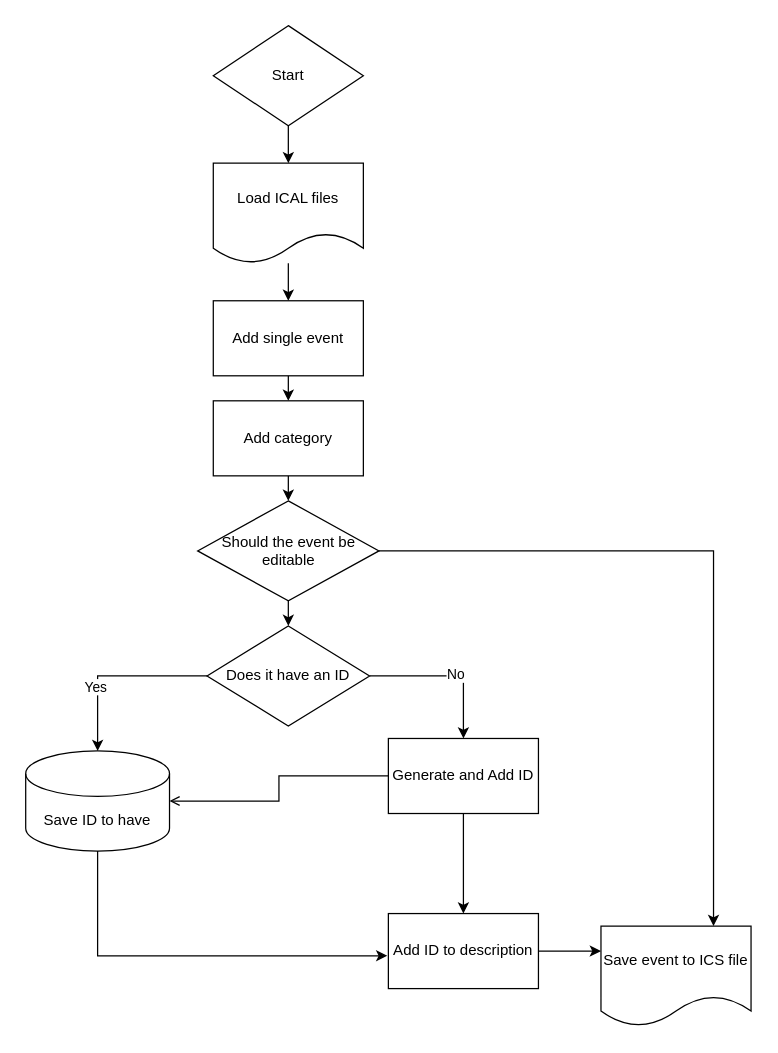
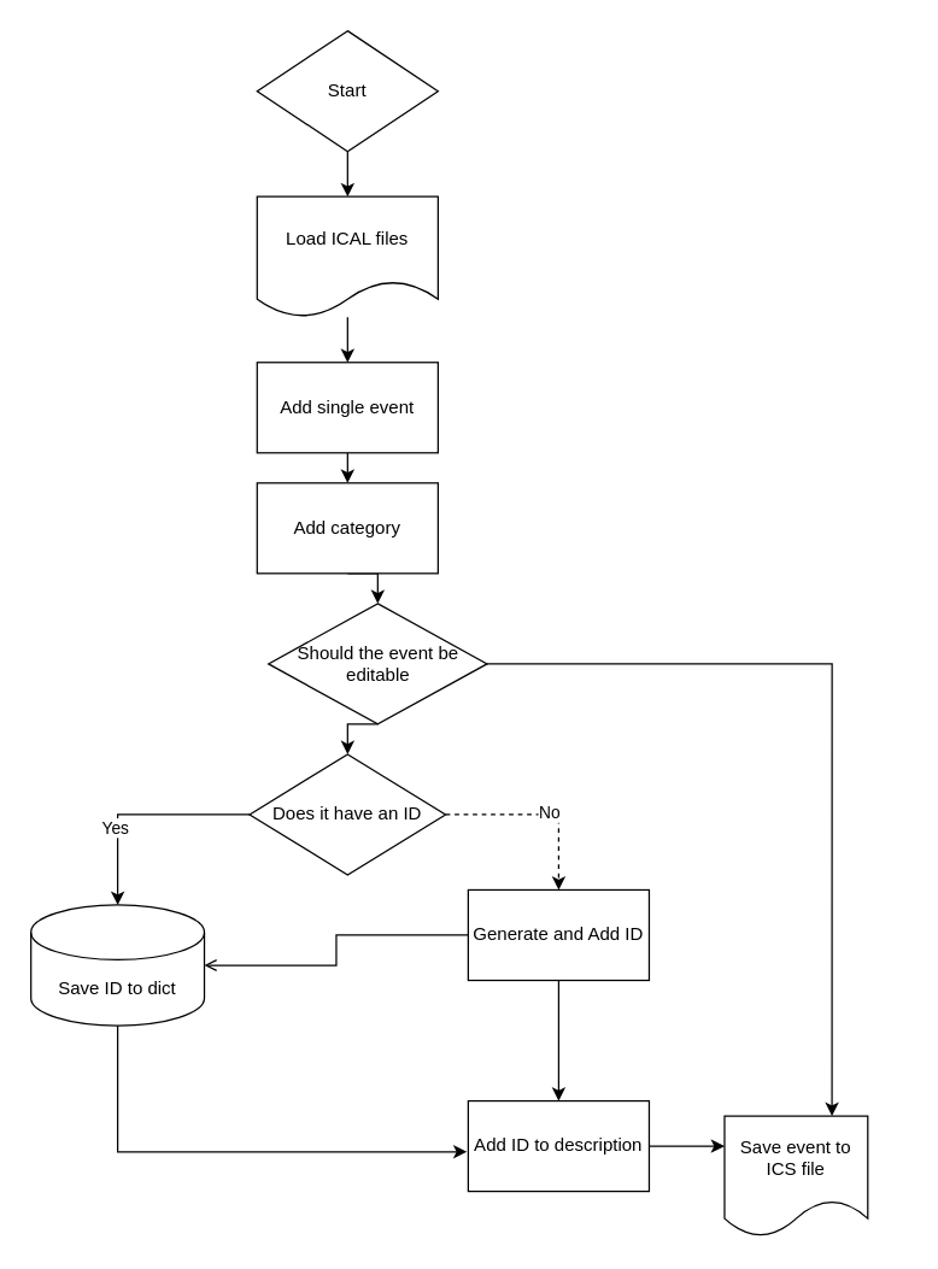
- <mxCell id="19" value="Should the event be editable" style="rhombus;whiteSpace=wrap;html=1;" parent="1" vertex="1"><mxGeometry x="157.5" y="400" width="145" height="80" as="geometry" /></mxCell>
+ <mxCell id="19" value="Should the event be editable" style="rhombus;whiteSpace=wrap;html=1;" parent="1" vertex="1"><mxGeometry x="177.5" y="400" width="145" height="80" as="geometry" /></mxCell>
- <mxCell id="13" value="" style="edgeStyle=orthogonalEdgeStyle;rounded=0;orthogonalLoop=1;jettySize=auto;html=1;exitX=1;exitY=0.5;exitDx=0;exitDy=0;" parent="1" source="10" target="16" edge="1"><mxGeometry relative="1" as="geometry"><mxPoint x="295" y="540" as="sourcePoint" /><mxPoint x="370" y="830" as="targetPoint" /></mxGeometry></mxCell>
+ <mxCell id="13" value="" style="edgeStyle=orthogonalEdgeStyle;rounded=0;orthogonalLoop=1;jettySize=auto;html=1;exitX=1;exitY=0.5;exitDx=0;exitDy=0;dashed=1;" parent="1" source="10" target="16" edge="1"><mxGeometry relative="1" as="geometry"><mxPoint x="295" y="540" as="sourcePoint" /><mxPoint x="370" y="830" as="targetPoint" /></mxGeometry></mxCell>
- <mxCell id="12" value="Save ID to have" style="shape=cylinder3;whiteSpace=wrap;html=1;boundedLbl=1;backgroundOutline=1;size=18.154;" parent="1" vertex="1"><mxGeometry x="20" y="600" width="115" height="80" as="geometry" /></mxCell>
+ <mxCell id="12" value="Save ID to dict" style="shape=cylinder3;whiteSpace=wrap;html=1;boundedLbl=1;backgroundOutline=1;size=18.154;" parent="1" vertex="1"><mxGeometry x="20" y="600" width="115" height="80" as="geometry" /></mxCell>
- <mxCell id="11" value="Save event to ICS file" style="shape=document;whiteSpace=wrap;html=1;boundedLbl=1;" parent="1" vertex="1"><mxGeometry x="480" y="740" width="120" height="80" as="geometry" /></mxCell>
+ <mxCell id="11" value="Save event to ICS file" style="shape=document;whiteSpace=wrap;html=1;boundedLbl=1;" parent="1" vertex="1"><mxGeometry x="480" y="740" width="95" height="80" as="geometry" /></mxCell>
